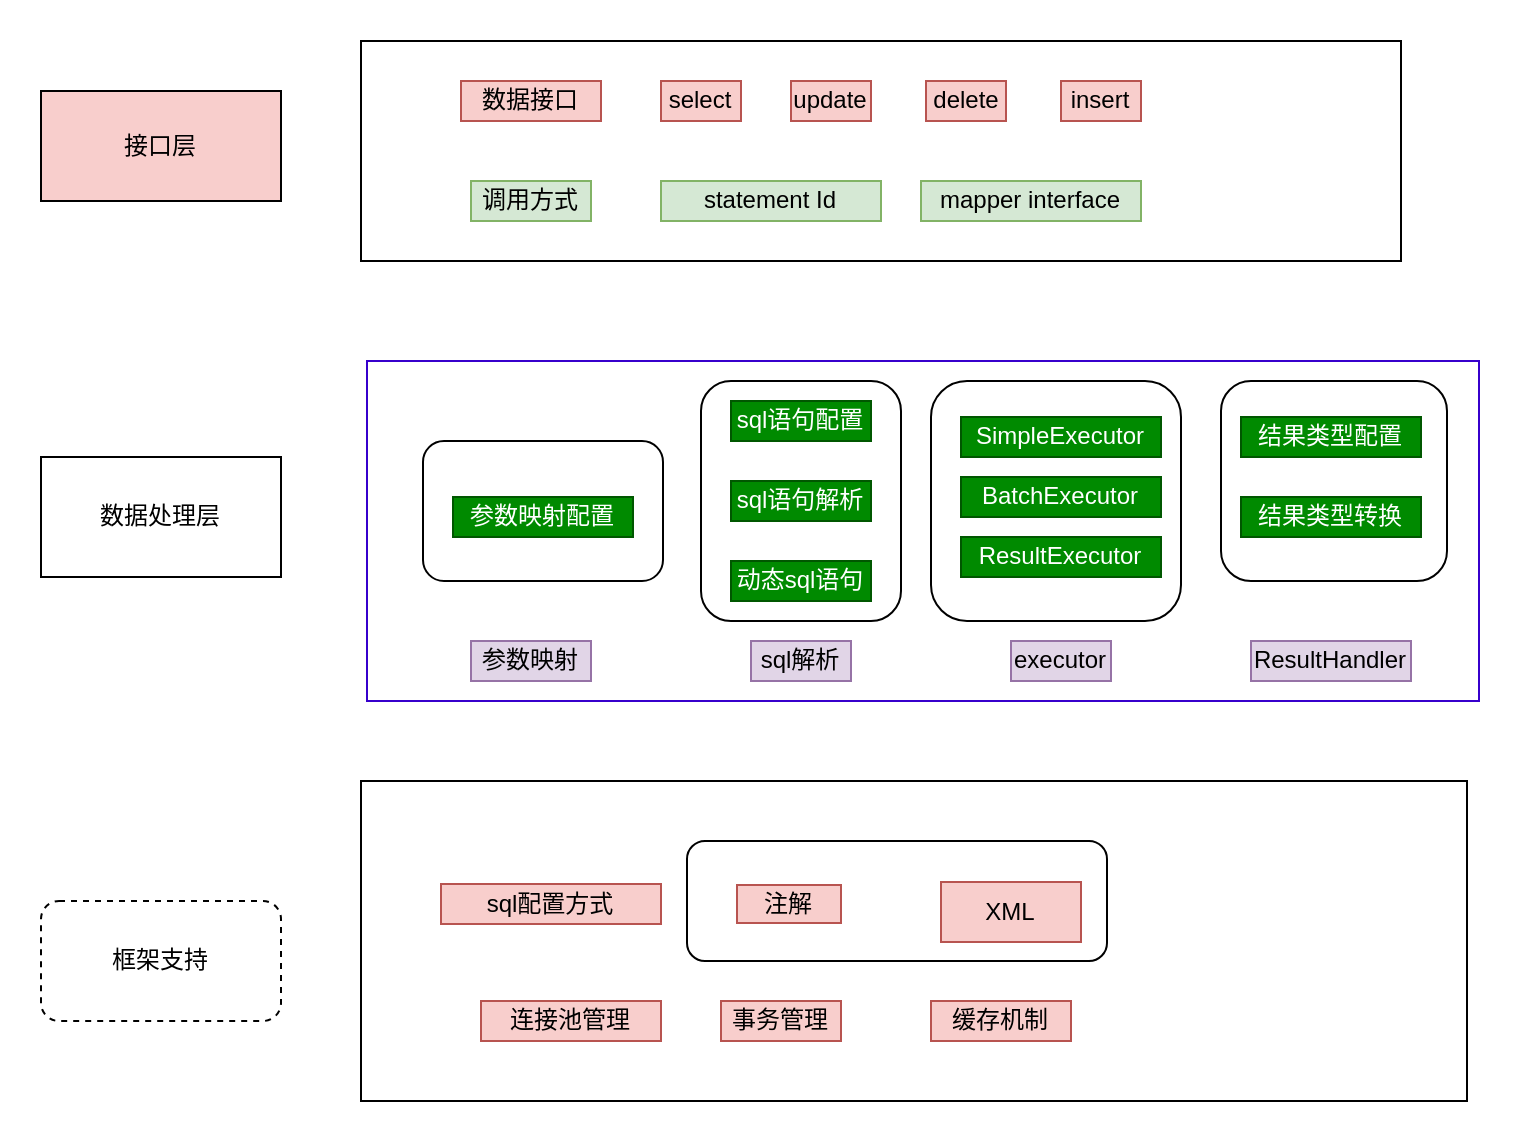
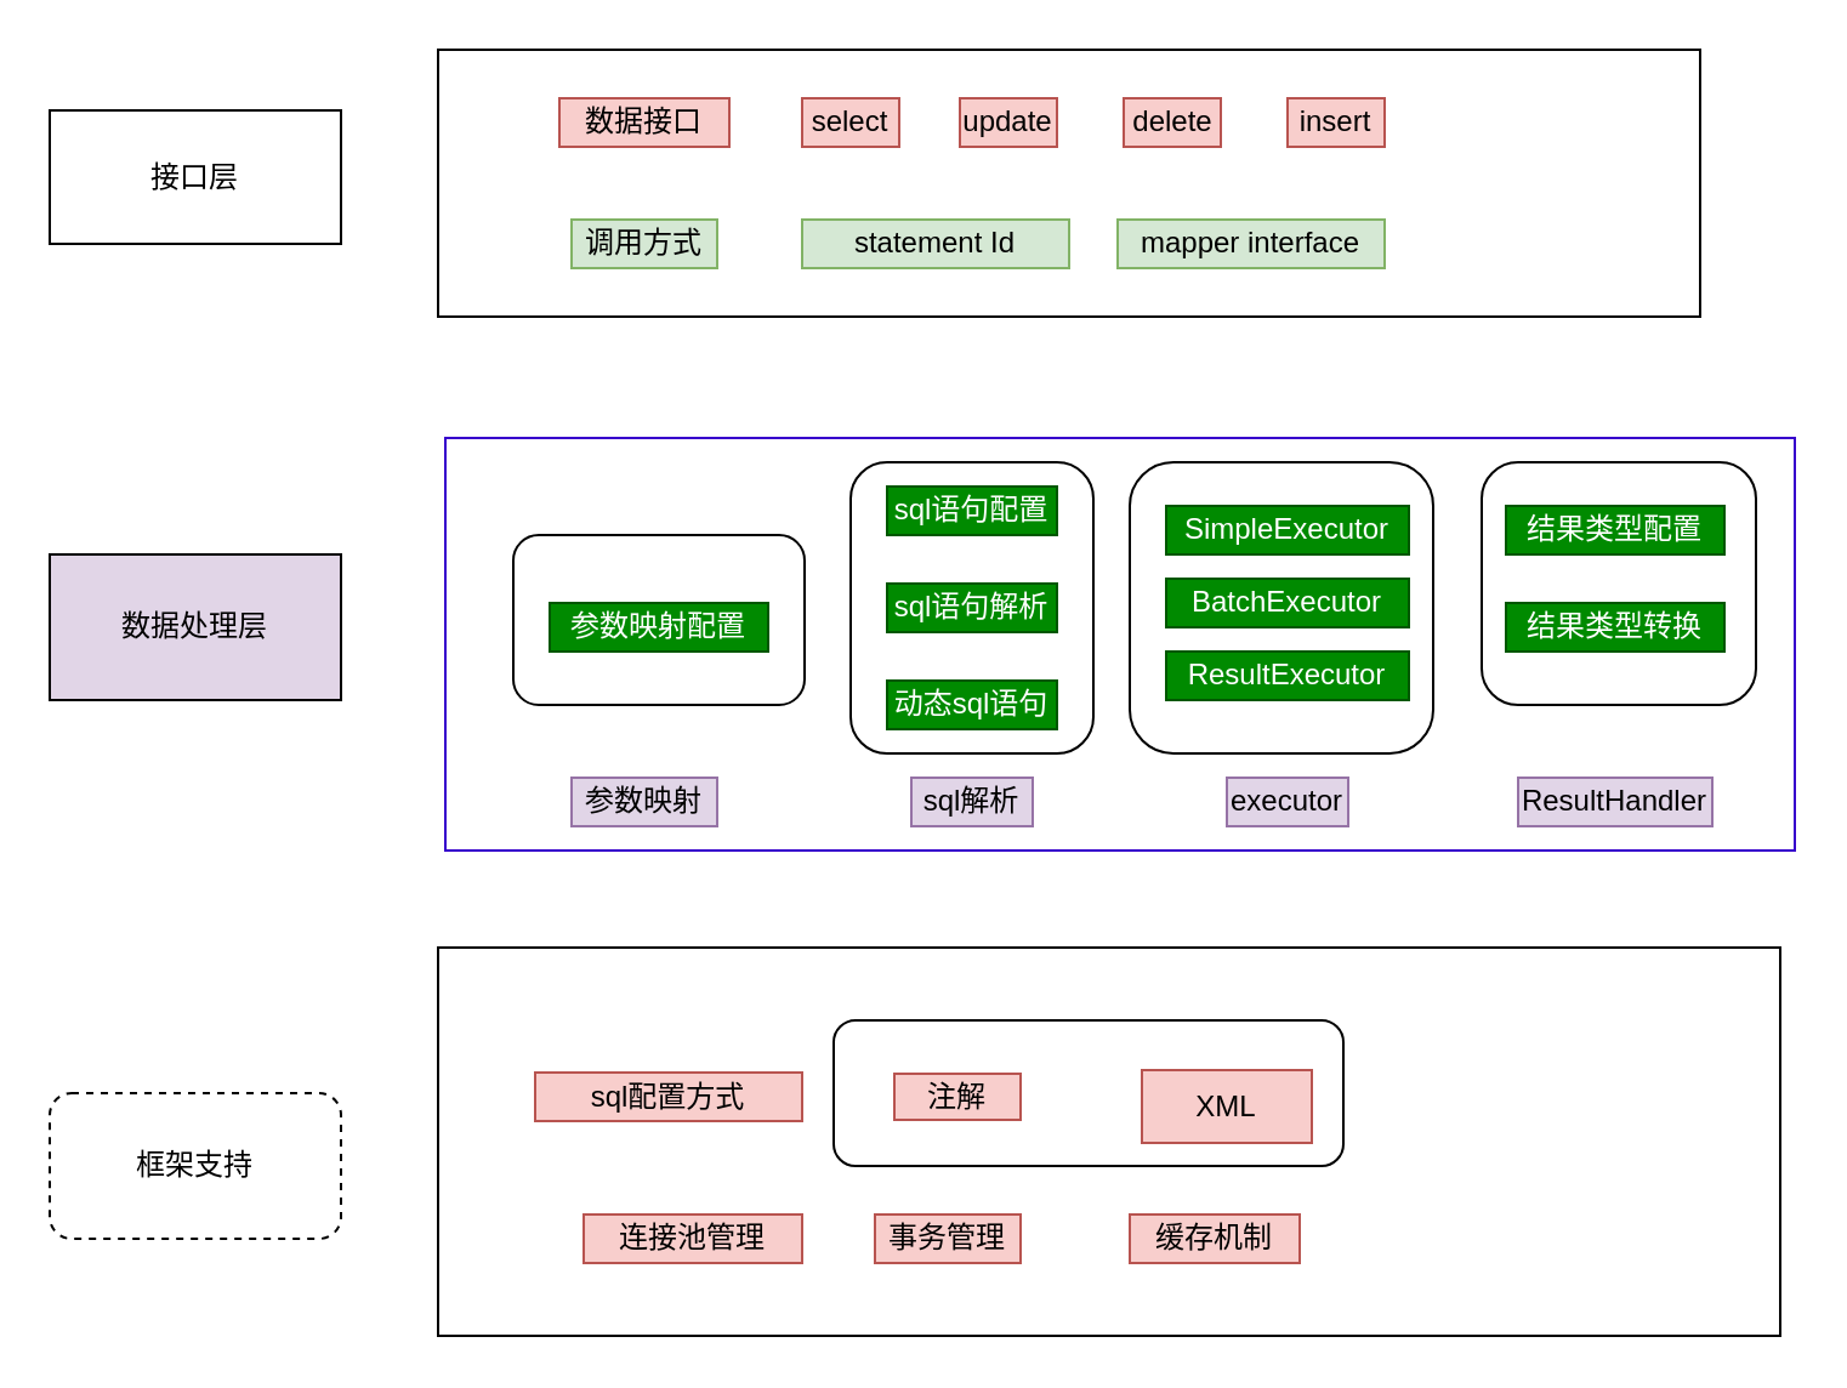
- <mxCell id="2" value="接口层" style="rounded=0;whiteSpace=wrap;html=1;fillColor=#f8cecc;" vertex="1" parent="1"><mxGeometry x="20" y="45" width="120" height="55" as="geometry" /></mxCell>
+ <mxCell id="2" value="接口层" style="rounded=0;whiteSpace=wrap;html=1;" vertex="1" parent="1"><mxGeometry x="20" y="45" width="120" height="55" as="geometry" /></mxCell>
- <mxCell id="12" value="数据处理层" style="rounded=0;whiteSpace=wrap;html=1;" vertex="1" parent="1"><mxGeometry x="20" y="228" width="120" height="60" as="geometry" /></mxCell>
+ <mxCell id="12" value="数据处理层" style="rounded=0;whiteSpace=wrap;html=1;fillColor=#e1d5e7;" vertex="1" parent="1"><mxGeometry x="20" y="228" width="120" height="60" as="geometry" /></mxCell>
